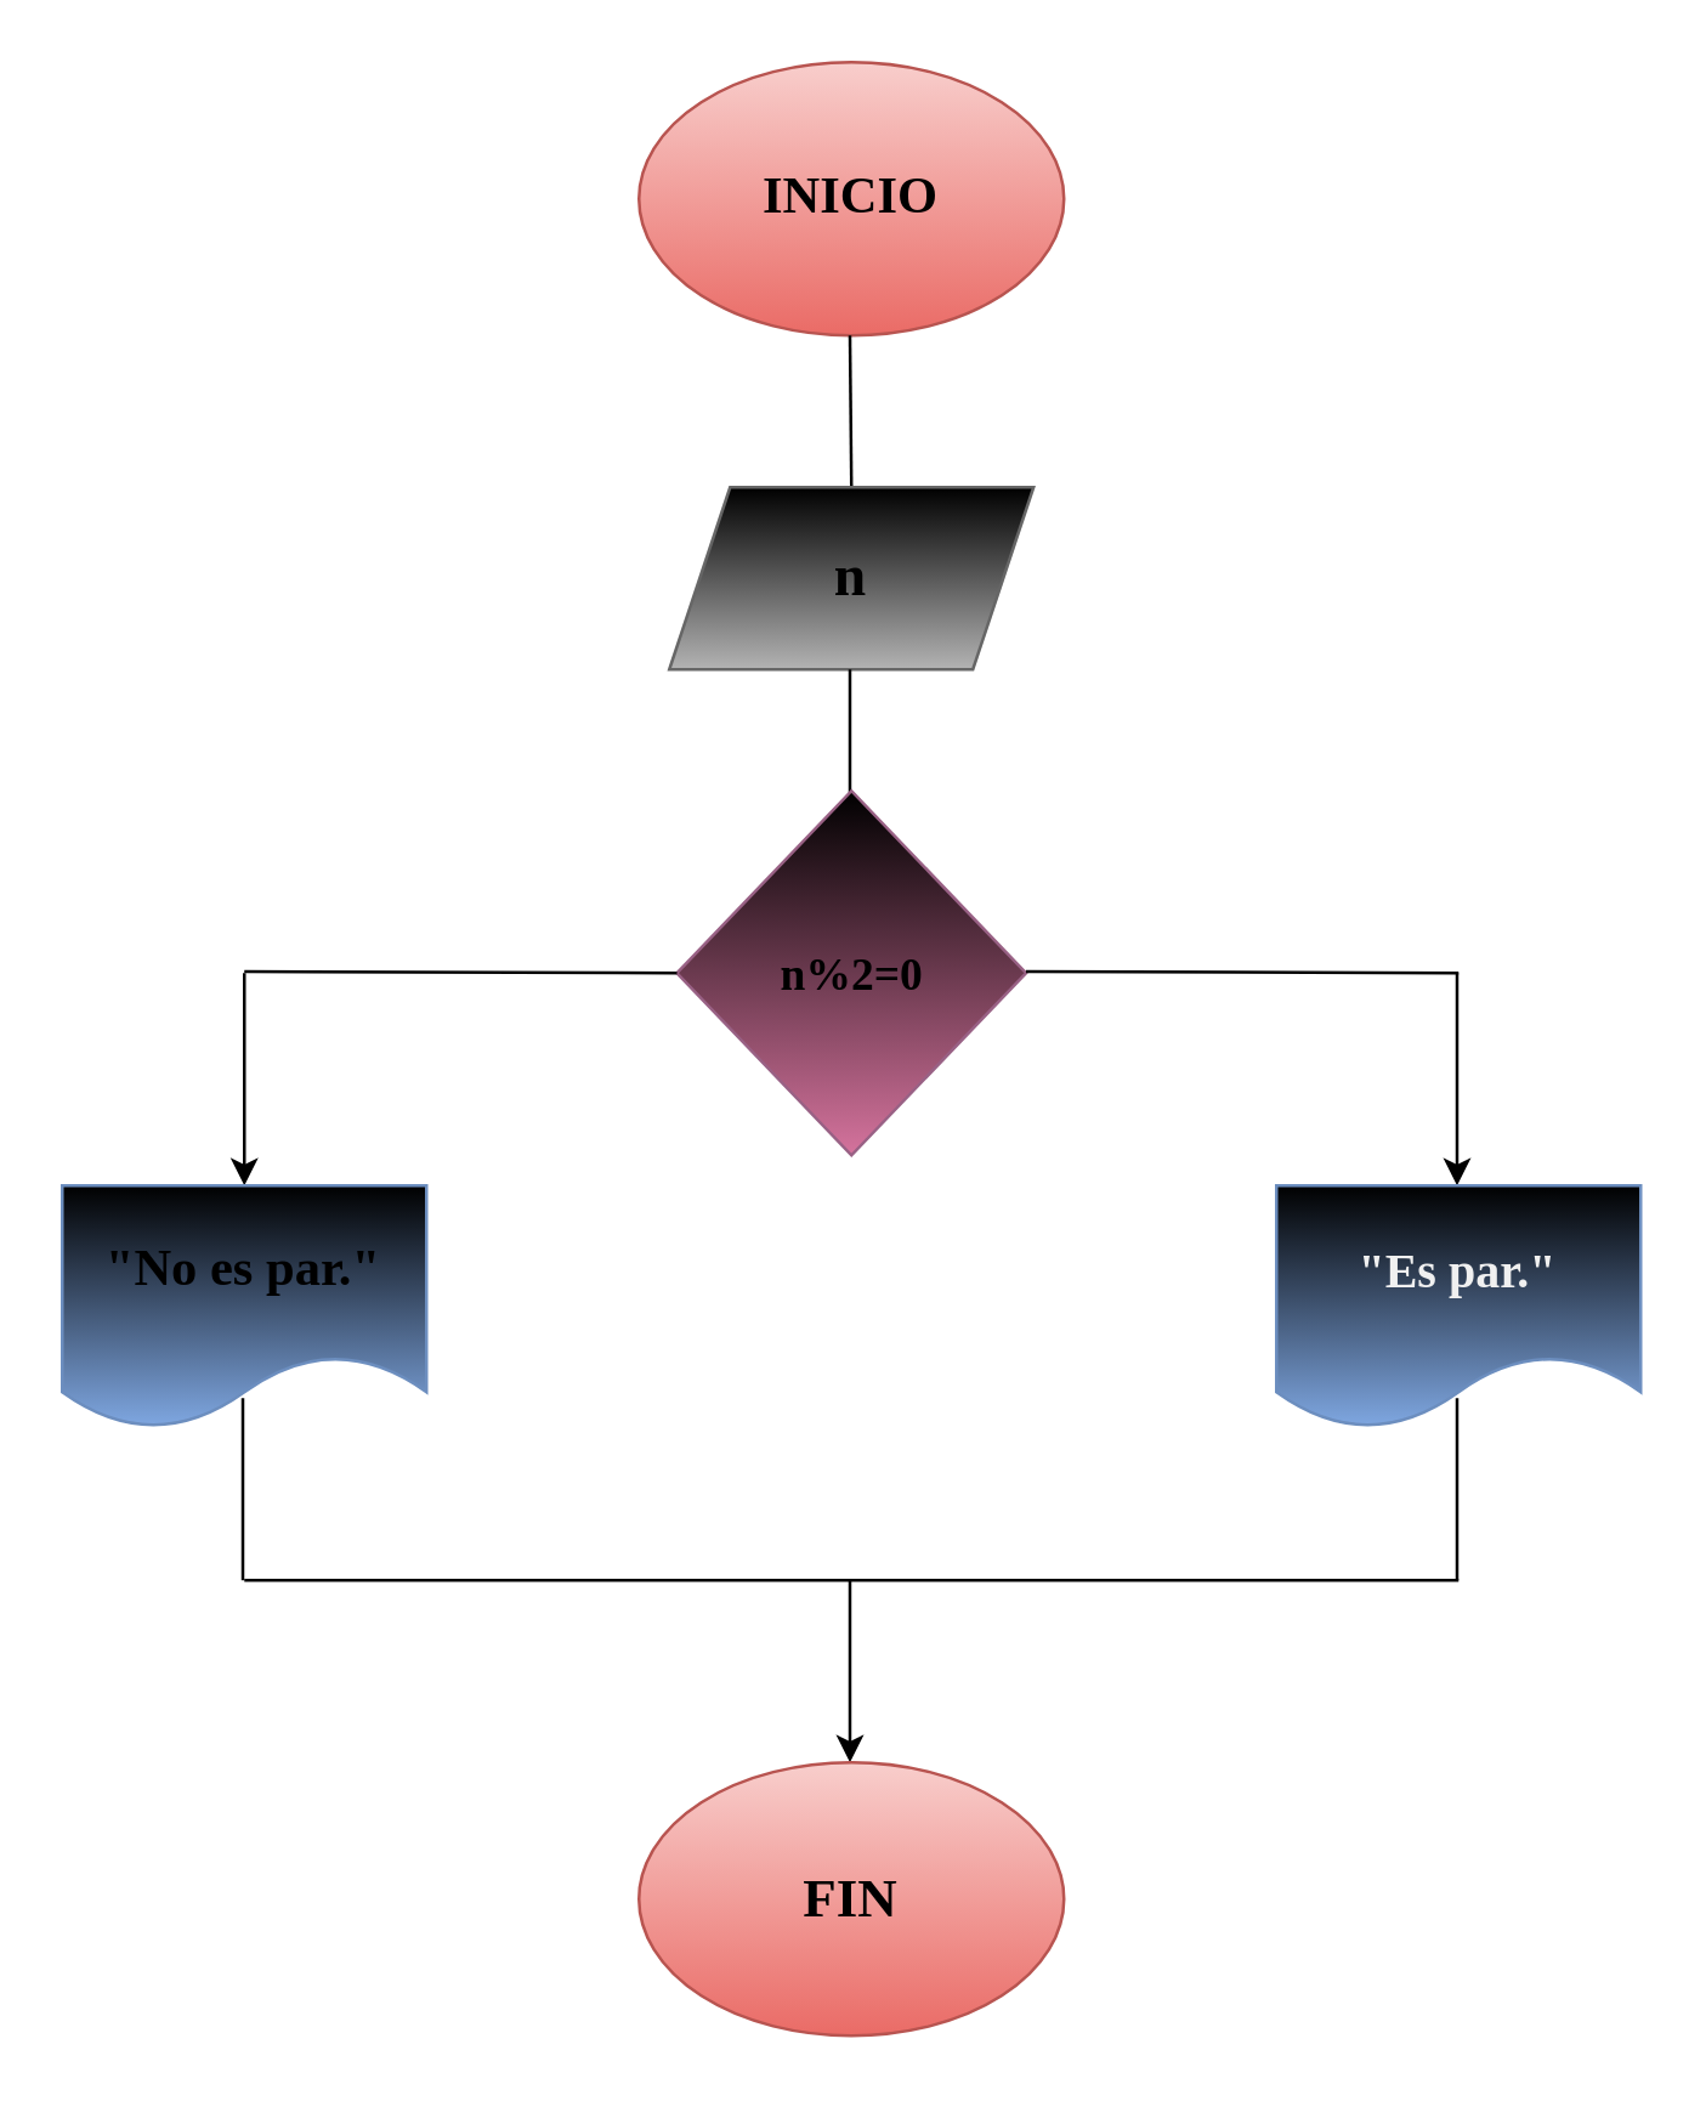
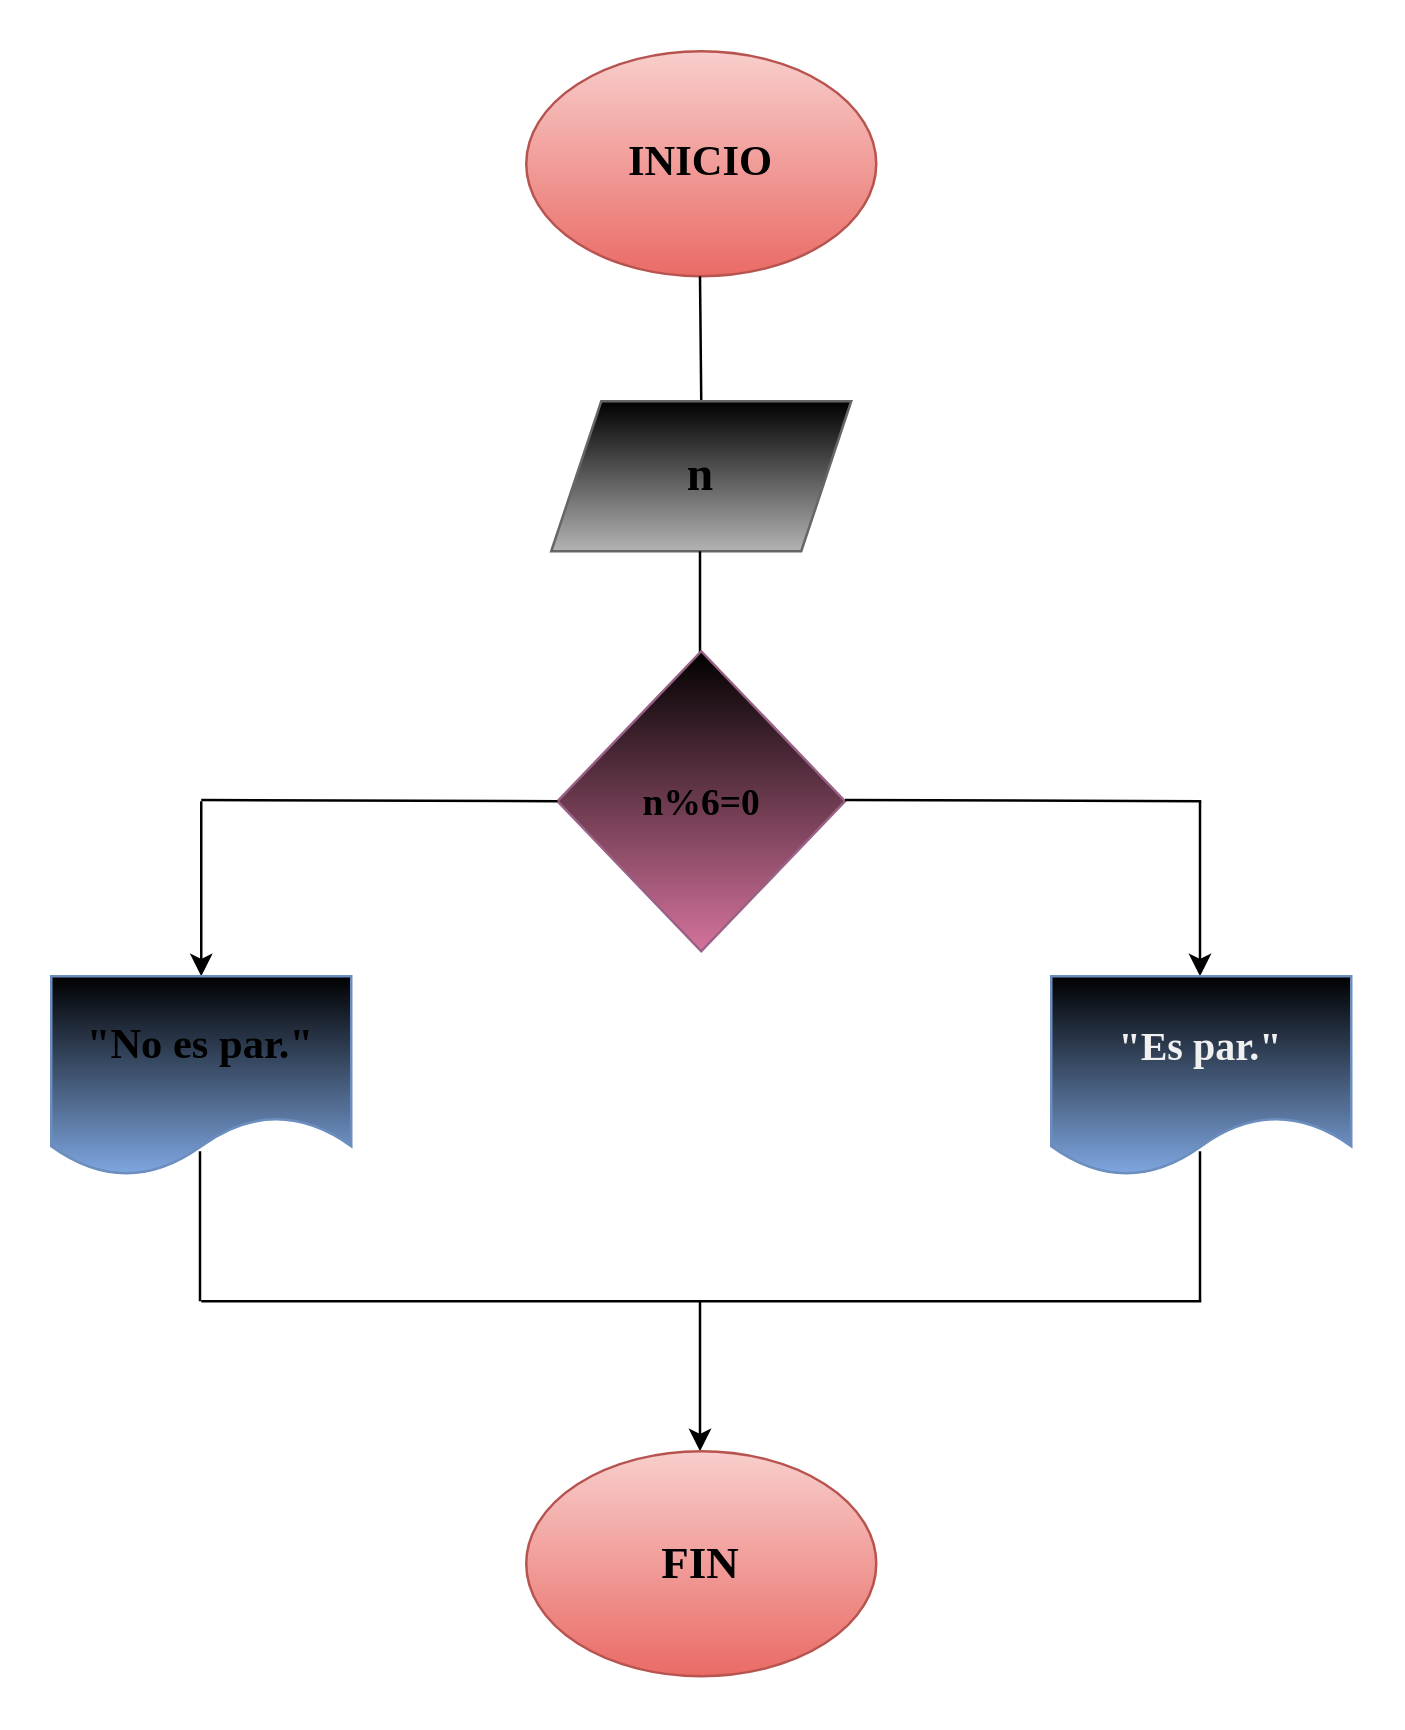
- <mxCell id="6" value="n%2=0" style="rhombus;whiteSpace=wrap;html=1;fontStyle=1;fontSize=15;fillColor=#000000;strokeColor=#996185;gradientColor=#d5739d;fontFamily=Verdana;" vertex="1" parent="1"><mxGeometry x="222.5" y="260" width="115" height="120" as="geometry" /></mxCell>
+ <mxCell id="6" value="n%6=0" style="rhombus;whiteSpace=wrap;html=1;fontStyle=1;fontSize=15;fillColor=#000000;strokeColor=#996185;gradientColor=#d5739d;fontFamily=Verdana;" vertex="1" parent="1"><mxGeometry x="222.5" y="260" width="115" height="120" as="geometry" /></mxCell>
